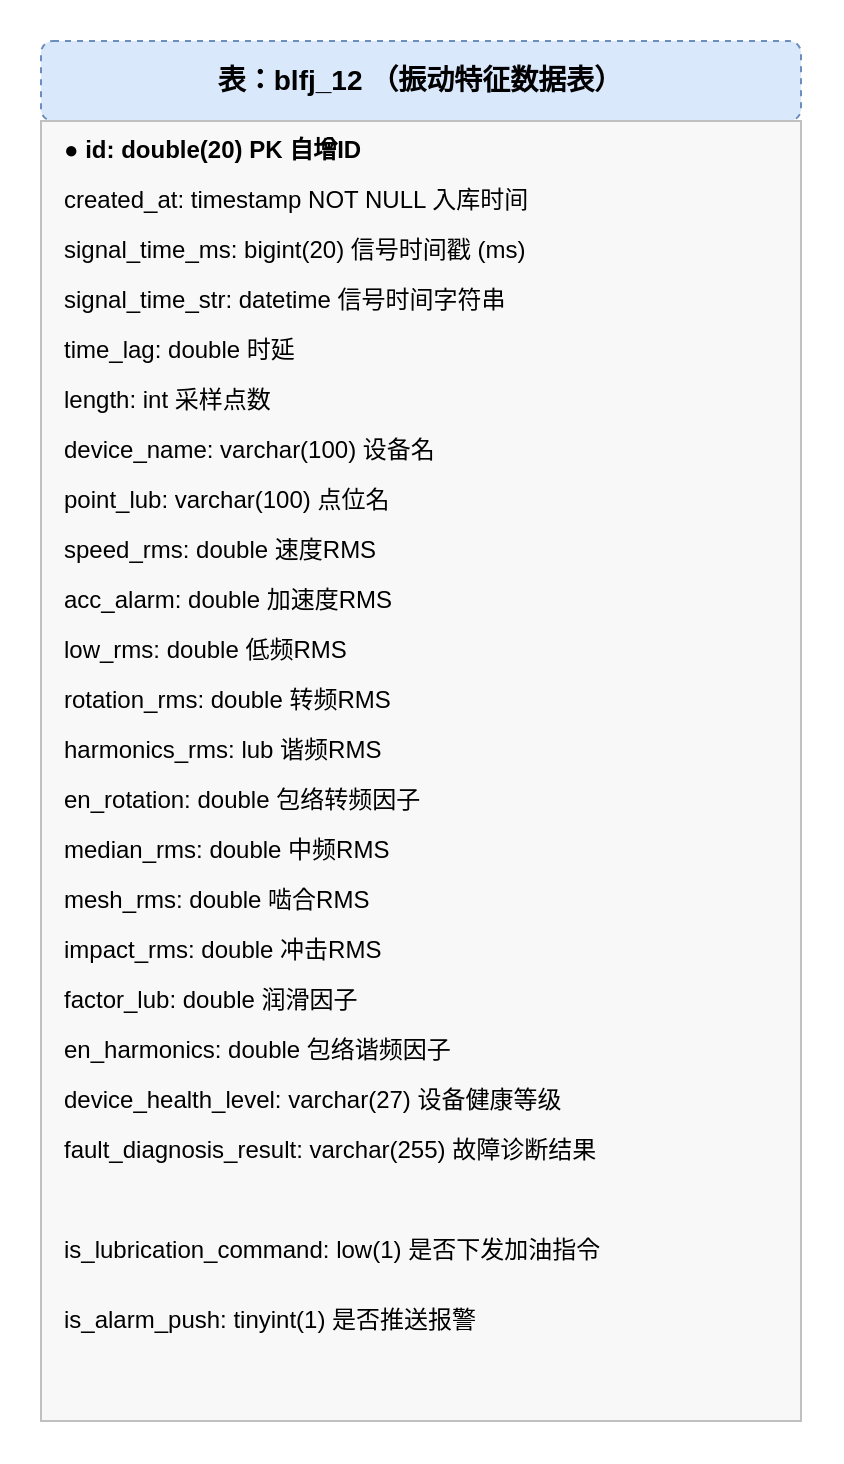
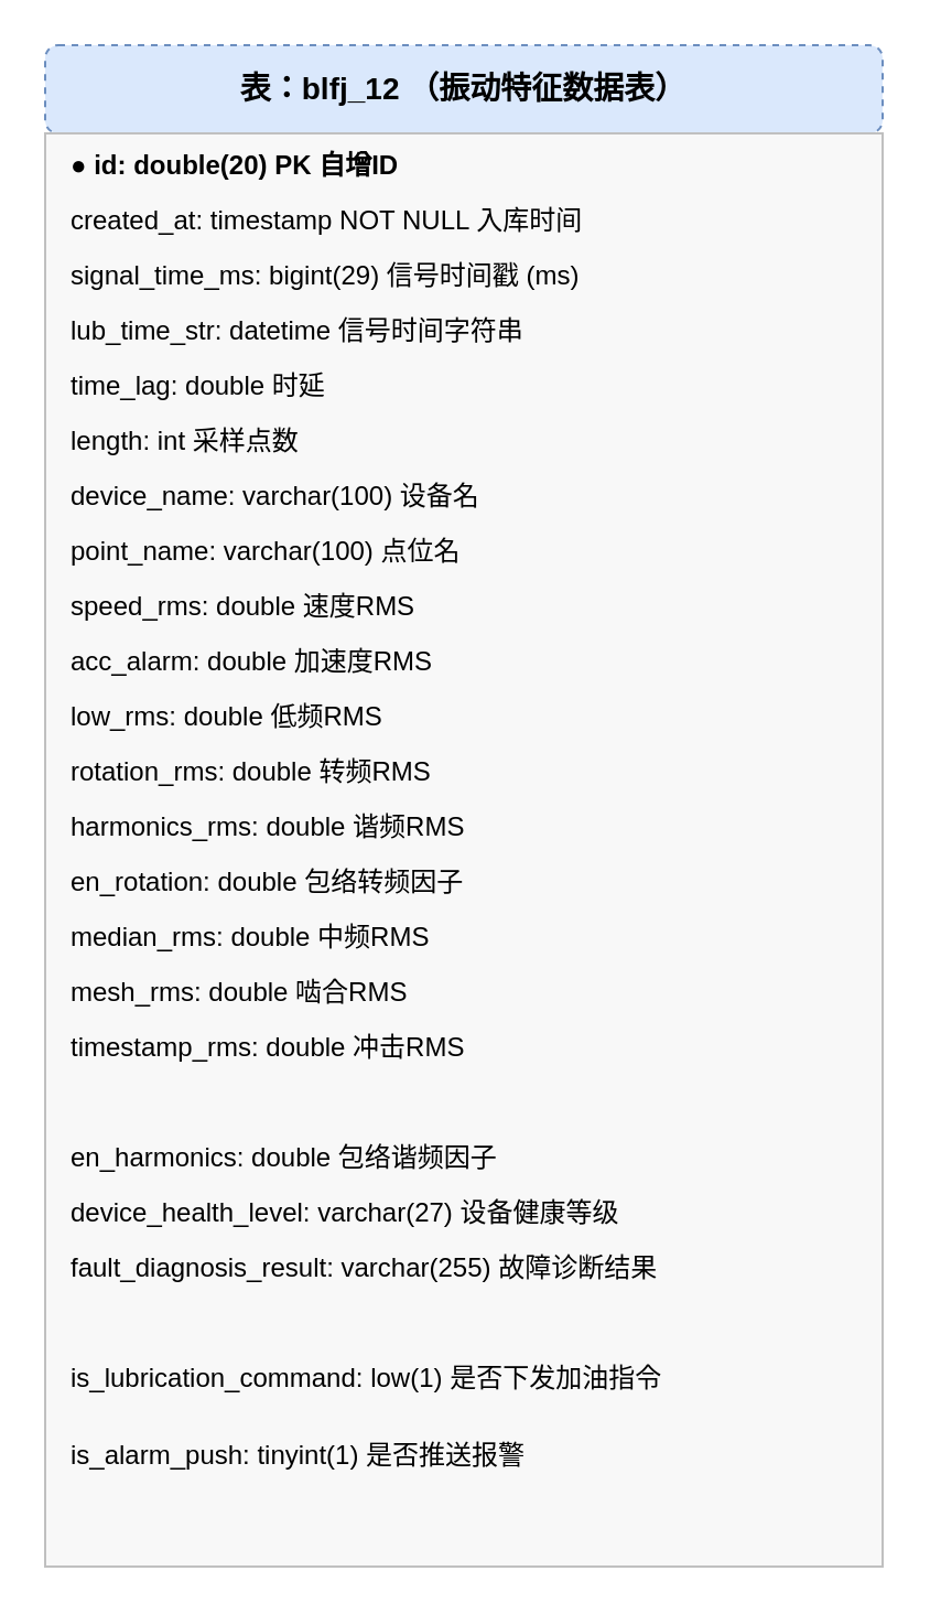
- <mxCell id="6" value="signal_time_ms: bigint(20) 信号时间戳 (ms)" style="text;html=1;strokeColor=none;fillColor=none;align=left;verticalAlign=middle;whiteSpace=wrap;fontSize=12;" vertex="1" parent="3"><mxGeometry x="10" y="55" width="360" height="20" as="geometry" /></mxCell>
+ <mxCell id="6" value="signal_time_ms: bigint(29) 信号时间戳 (ms)" style="text;html=1;strokeColor=none;fillColor=none;align=left;verticalAlign=middle;whiteSpace=wrap;fontSize=12;" vertex="1" parent="3"><mxGeometry x="10" y="55" width="360" height="20" as="geometry" /></mxCell>
- <mxCell id="7" value="signal_time_str: datetime 信号时间字符串" style="text;html=1;strokeColor=none;fillColor=none;align=left;verticalAlign=middle;whiteSpace=wrap;fontSize=12;" vertex="1" parent="3"><mxGeometry x="10" y="80" width="360" height="20" as="geometry" /></mxCell>
+ <mxCell id="7" value="lub_time_str: datetime 信号时间字符串" style="text;html=1;strokeColor=none;fillColor=none;align=left;verticalAlign=middle;whiteSpace=wrap;fontSize=12;" vertex="1" parent="3"><mxGeometry x="10" y="80" width="360" height="20" as="geometry" /></mxCell>
- <mxCell id="11" value="point_lub: varchar(100) 点位名" style="text;html=1;strokeColor=none;fillColor=none;align=left;verticalAlign=middle;whiteSpace=wrap;fontSize=12;" vertex="1" parent="3"><mxGeometry x="10" y="180" width="360" height="20" as="geometry" /></mxCell>
+ <mxCell id="11" value="point_name: varchar(100) 点位名" style="text;html=1;strokeColor=none;fillColor=none;align=left;verticalAlign=middle;whiteSpace=wrap;fontSize=12;" vertex="1" parent="3"><mxGeometry x="10" y="180" width="360" height="20" as="geometry" /></mxCell>
- <mxCell id="16" value="harmonics_rms: lub 谐频RMS" style="text;html=1;strokeColor=none;fillColor=none;align=left;verticalAlign=middle;whiteSpace=wrap;fontSize=12;" vertex="1" parent="3"><mxGeometry x="10" y="305" width="360" height="20" as="geometry" /></mxCell>
+ <mxCell id="16" value="harmonics_rms: double 谐频RMS" style="text;html=1;strokeColor=none;fillColor=none;align=left;verticalAlign=middle;whiteSpace=wrap;fontSize=12;" vertex="1" parent="3"><mxGeometry x="10" y="305" width="360" height="20" as="geometry" /></mxCell>
- <mxCell id="20" value="impact_rms: double 冲击RMS" style="text;html=1;strokeColor=none;fillColor=none;align=left;verticalAlign=middle;whiteSpace=wrap;fontSize=12;" vertex="1" parent="3"><mxGeometry x="10" y="405" width="360" height="20" as="geometry" /></mxCell>
+ <mxCell id="20" value="timestamp_rms: double 冲击RMS" style="text;html=1;strokeColor=none;fillColor=none;align=left;verticalAlign=middle;whiteSpace=wrap;fontSize=12;" vertex="1" parent="3"><mxGeometry x="10" y="405" width="360" height="20" as="geometry" /></mxCell>
- <mxCell id="21" value="factor_lub: double 润滑因子" style="text;html=1;strokeColor=none;fillColor=none;align=left;verticalAlign=middle;whiteSpace=wrap;fontSize=12;" vertex="1" parent="3"><mxGeometry x="10" y="430" width="360" height="20" as="geometry" /></mxCell>
